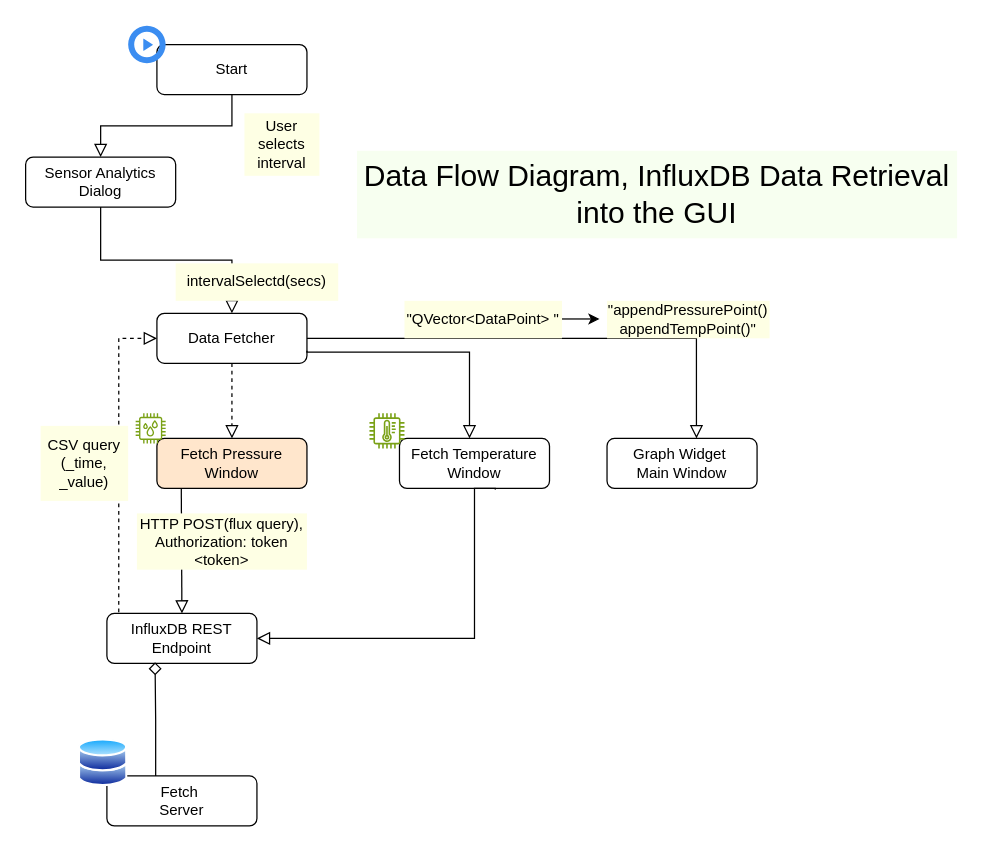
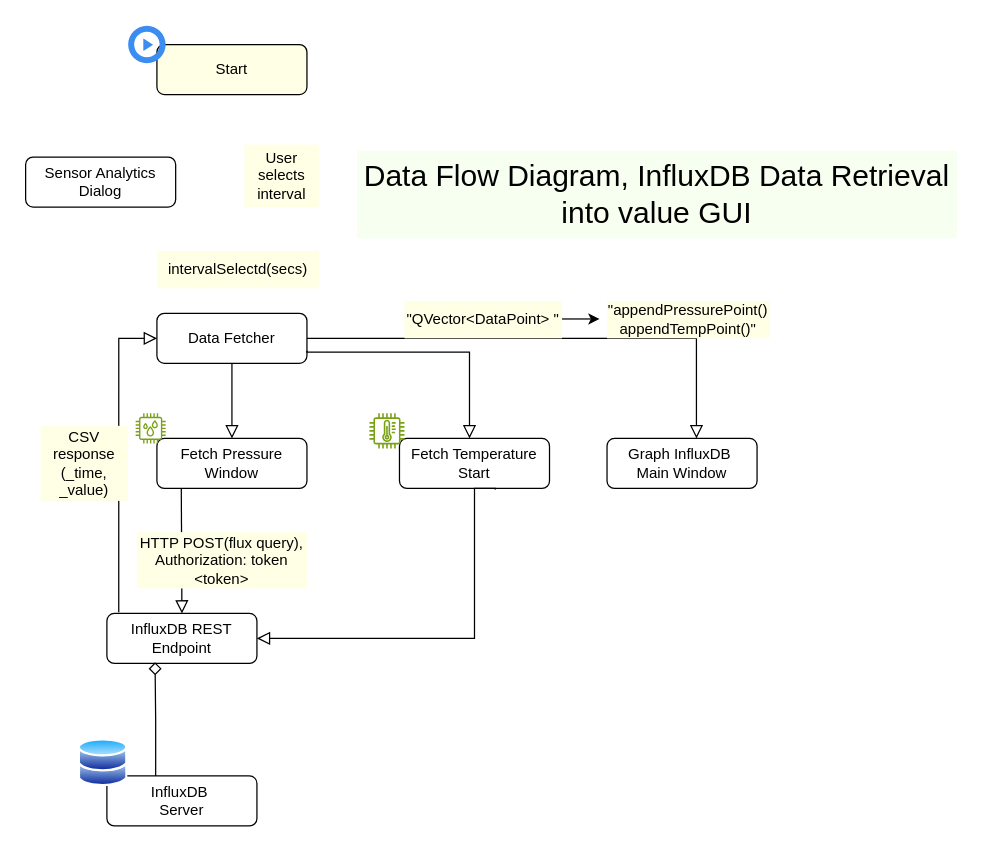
- <mxCell id="3" value="Start" style="rounded=1;whiteSpace=wrap;html=1;fontSize=12;glass=0;strokeWidth=1;shadow=0;" parent="1" vertex="1"><mxGeometry x="125" y="35" width="120" height="40" as="geometry" /></mxCell>
+ <mxCell id="3" value="Start" style="rounded=1;whiteSpace=wrap;html=1;fontSize=12;glass=0;strokeWidth=1;shadow=0;fillColor=#feffe4;" parent="1" vertex="1"><mxGeometry x="125" y="35" width="120" height="40" as="geometry" /></mxCell>
- <mxCell id="2" value="" style="rounded=0;html=1;jettySize=auto;orthogonalLoop=1;fontSize=11;endArrow=block;endFill=0;endSize=8;strokeWidth=1;shadow=0;labelBackgroundColor=none;edgeStyle=orthogonalEdgeStyle;entryX=0.5;entryY=0;entryDx=0;entryDy=0;exitX=0.5;exitY=1;exitDx=0;exitDy=0;" parent="1" source="3" target="4" edge="1"><mxGeometry relative="1" as="geometry"><mxPoint x="185" y="160" as="targetPoint" /></mxGeometry></mxCell>
- <mxCell id="23" value="User selects interval" style="text;html=1;align=center;verticalAlign=middle;whiteSpace=wrap;rounded=0;fillColor=#FEFFE4;" vertex="1" parent="1"><mxGeometry x="195" y="90" width="60" height="50" as="geometry" /></mxCell>
+ <mxCell id="23" value="User selects interval" style="text;html=1;align=center;verticalAlign=middle;whiteSpace=wrap;rounded=0;fillColor=#FEFFE4;" vertex="1" parent="1"><mxGeometry x="195" y="115" width="60" height="50" as="geometry" /></mxCell>
- <mxCell id="30" value="&lt;p data-pm-slice=&quot;0 0 []&quot;&gt;&lt;font style=&quot;font-size: 24px;&quot;&gt;Data Flow Diagram,  InfluxDB Data Retrieval into the GUI&lt;/font&gt;&lt;/p&gt;" style="text;html=1;align=center;verticalAlign=middle;whiteSpace=wrap;rounded=0;fillColor=#F7FFF0;" vertex="1" parent="1"><mxGeometry x="285" y="120" width="480" height="70" as="geometry" /></mxCell>
+ <mxCell id="30" value="&lt;p data-pm-slice=&quot;0 0 []&quot;&gt;&lt;font style=&quot;font-size: 24px;&quot;&gt;Data Flow Diagram,  InfluxDB Data Retrieval into value GUI&lt;/font&gt;&lt;/p&gt;" style="text;html=1;align=center;verticalAlign=middle;whiteSpace=wrap;rounded=0;fillColor=#F7FFF0;" vertex="1" parent="1"><mxGeometry x="285" y="120" width="480" height="70" as="geometry" /></mxCell>
- <mxCell id="12" value="" style="rounded=0;html=1;jettySize=auto;orthogonalLoop=1;fontSize=11;endArrow=block;endFill=0;endSize=8;strokeWidth=1;shadow=0;labelBackgroundColor=none;edgeStyle=orthogonalEdgeStyle;entryX=0.5;entryY=0;entryDx=0;entryDy=0;exitX=0.5;exitY=1;exitDx=0;exitDy=0;" edge="1" parent="1" source="4" target="6"><mxGeometry relative="1" as="geometry"><mxPoint x="184.5" y="200" as="sourcePoint" /><mxPoint x="184.5" y="250" as="targetPoint" /></mxGeometry></mxCell>
- <mxCell id="24" value="intervalSelectd(secs)" style="text;html=1;align=center;verticalAlign=middle;whiteSpace=wrap;rounded=0;fillColor=#FEFFE4;" vertex="1" parent="1"><mxGeometry x="140" y="210" width="130" height="30" as="geometry" /></mxCell>
+ <mxCell id="24" value="intervalSelectd(secs)" style="text;html=1;align=center;verticalAlign=middle;whiteSpace=wrap;rounded=0;fillColor=#FEFFE4;" vertex="1" parent="1"><mxGeometry x="125" y="200" width="130" height="30" as="geometry" /></mxCell>
- <mxCell id="16" value="" style="rounded=0;html=1;jettySize=auto;orthogonalLoop=1;fontSize=11;endArrow=block;endFill=0;endSize=8;strokeWidth=1;shadow=0;labelBackgroundColor=none;edgeStyle=orthogonalEdgeStyle;entryX=0;entryY=0.5;entryDx=0;entryDy=0;exitX=0.079;exitY=-0.025;exitDx=0;exitDy=0;exitPerimeter=0;dashed=1;" edge="1" parent="1" source="8" target="6"><mxGeometry relative="1" as="geometry"><mxPoint x="95" y="470" as="sourcePoint" /><mxPoint x="104" y="405" as="targetPoint" /><Array as="points"><mxPoint x="95" y="270" /></Array></mxGeometry></mxCell>
+ <mxCell id="16" value="" style="rounded=0;html=1;jettySize=auto;orthogonalLoop=1;fontSize=11;endArrow=block;endFill=0;endSize=8;strokeWidth=1;shadow=0;labelBackgroundColor=none;edgeStyle=orthogonalEdgeStyle;entryX=0;entryY=0.5;entryDx=0;entryDy=0;exitX=0.079;exitY=-0.025;exitDx=0;exitDy=0;exitPerimeter=0;" edge="1" parent="1" source="8" target="6"><mxGeometry relative="1" as="geometry"><mxPoint x="95" y="470" as="sourcePoint" /><mxPoint x="104" y="405" as="targetPoint" /><Array as="points"><mxPoint x="95" y="270" /></Array></mxGeometry></mxCell>
- <mxCell id="11" value="" style="rounded=0;html=1;jettySize=auto;orthogonalLoop=1;fontSize=11;endArrow=block;endFill=0;endSize=8;strokeWidth=1;shadow=0;labelBackgroundColor=none;edgeStyle=orthogonalEdgeStyle;exitX=0.5;exitY=1;exitDx=0;exitDy=0;entryX=0.5;entryY=0;entryDx=0;entryDy=0;dashed=1;" edge="1" parent="1" source="6" target="5"><mxGeometry relative="1" as="geometry"><mxPoint x="184.5" y="300" as="sourcePoint" /><mxPoint x="184.5" y="350" as="targetPoint" /></mxGeometry></mxCell>
+ <mxCell id="11" value="" style="rounded=0;html=1;jettySize=auto;orthogonalLoop=1;fontSize=11;endArrow=block;endFill=0;endSize=8;strokeWidth=1;shadow=0;labelBackgroundColor=none;edgeStyle=orthogonalEdgeStyle;exitX=0.5;exitY=1;exitDx=0;exitDy=0;entryX=0.5;entryY=0;entryDx=0;entryDy=0;" edge="1" parent="1" source="6" target="5"><mxGeometry relative="1" as="geometry"><mxPoint x="184.5" y="300" as="sourcePoint" /><mxPoint x="184.5" y="350" as="targetPoint" /></mxGeometry></mxCell>
- <mxCell id="29" value="CSV query (_time, _value)" style="text;html=1;align=center;verticalAlign=middle;whiteSpace=wrap;rounded=0;fillColor=#FEFFE4;" vertex="1" parent="1"><mxGeometry x="32" y="340" width="70" height="60" as="geometry" /></mxCell>
+ <mxCell id="29" value="CSV response (_time, _value)" style="text;html=1;align=center;verticalAlign=middle;whiteSpace=wrap;rounded=0;fillColor=#FEFFE4;" vertex="1" parent="1"><mxGeometry x="32" y="340" width="70" height="60" as="geometry" /></mxCell>
- <mxCell id="5" value="Fetch Pressure Window" style="rounded=1;whiteSpace=wrap;html=1;fontSize=12;glass=0;strokeWidth=1;shadow=0;fillColor=#ffe6cc;" parent="1" vertex="1"><mxGeometry x="125" y="350" width="120" height="40" as="geometry" /></mxCell>
+ <mxCell id="5" value="Fetch Pressure Window" style="rounded=1;whiteSpace=wrap;html=1;fontSize=12;glass=0;strokeWidth=1;shadow=0;" parent="1" vertex="1"><mxGeometry x="125" y="350" width="120" height="40" as="geometry" /></mxCell>
- <mxCell id="9" value="Fetch Temperature Window" style="rounded=1;whiteSpace=wrap;html=1;fontSize=12;glass=0;strokeWidth=1;shadow=0;" vertex="1" parent="1"><mxGeometry x="319" y="350" width="120" height="40" as="geometry" /></mxCell>
+ <mxCell id="9" value="Fetch Temperature Start" style="rounded=1;whiteSpace=wrap;html=1;fontSize=12;glass=0;strokeWidth=1;shadow=0;" vertex="1" parent="1"><mxGeometry x="319" y="350" width="120" height="40" as="geometry" /></mxCell>
- <mxCell id="10" value="Graph Widget&amp;nbsp;&lt;div&gt;Main Window&lt;/div&gt;" style="rounded=1;whiteSpace=wrap;html=1;fontSize=12;glass=0;strokeWidth=1;shadow=0;" vertex="1" parent="1"><mxGeometry x="485" y="350" width="120" height="40" as="geometry" /></mxCell>
+ <mxCell id="10" value="Graph InfluxDB&amp;nbsp;&lt;div&gt;Main Window&lt;/div&gt;" style="rounded=1;whiteSpace=wrap;html=1;fontSize=12;glass=0;strokeWidth=1;shadow=0;" vertex="1" parent="1"><mxGeometry x="485" y="350" width="120" height="40" as="geometry" /></mxCell>
- <mxCell id="28" value="HTTP POST(flux query), Authorization: token &amp;lt;token&amp;gt;" style="text;html=1;align=center;verticalAlign=middle;whiteSpace=wrap;rounded=0;fillColor=#FEFFE4;" vertex="1" parent="1"><mxGeometry x="109" y="410" width="136" height="45" as="geometry" /></mxCell>
+ <mxCell id="28" value="HTTP POST(flux query), Authorization: token &amp;lt;token&amp;gt;" style="text;html=1;align=center;verticalAlign=middle;whiteSpace=wrap;rounded=0;fillColor=#FEFFE4;" vertex="1" parent="1"><mxGeometry x="109" y="425" width="136" height="45" as="geometry" /></mxCell>
- <mxCell id="13" value="Fetch&amp;nbsp;&lt;br&gt;Server" style="rounded=1;whiteSpace=wrap;html=1;fontSize=12;glass=0;strokeWidth=1;shadow=0;" vertex="1" parent="1"><mxGeometry x="85" y="620" width="120" height="40" as="geometry" /></mxCell>
+ <mxCell id="13" value="InfluxDB&amp;nbsp;&lt;br&gt;Server" style="rounded=1;whiteSpace=wrap;html=1;fontSize=12;glass=0;strokeWidth=1;shadow=0;" vertex="1" parent="1"><mxGeometry x="85" y="620" width="120" height="40" as="geometry" /></mxCell>
